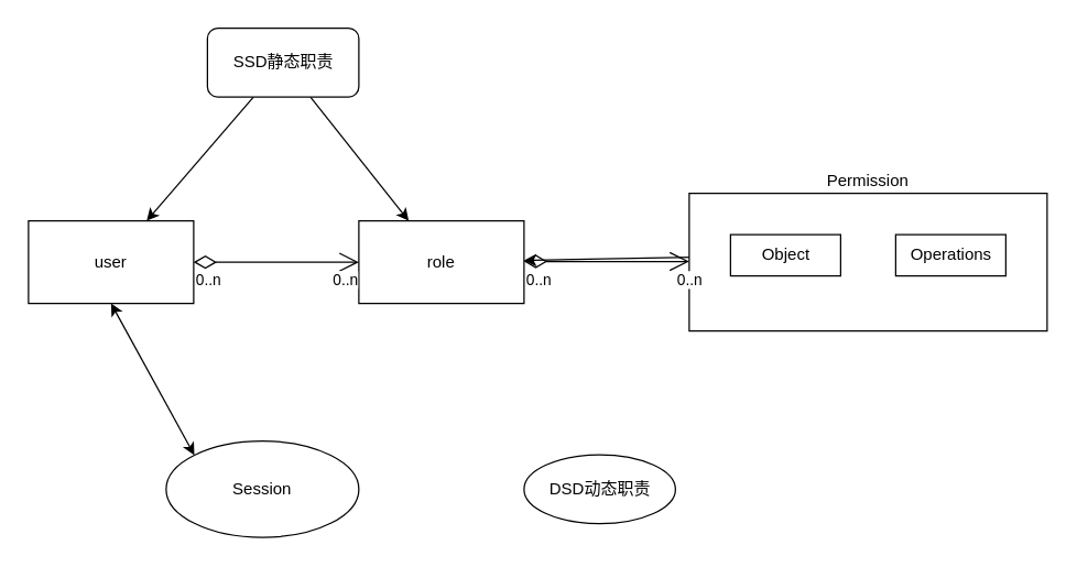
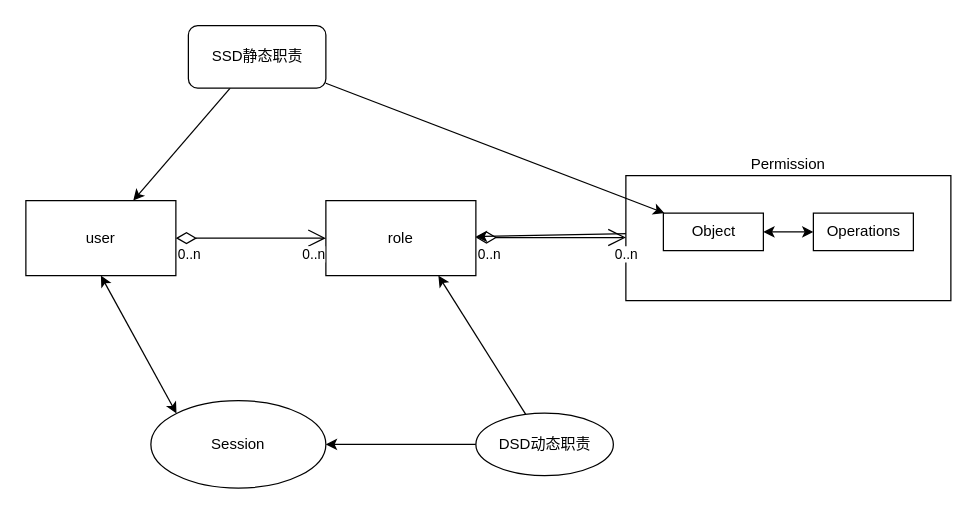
- <mxCell id="18" style="edgeStyle=none;rounded=0;orthogonalLoop=1;jettySize=auto;html=1;fontColor=#000000;startArrow=none;startFill=0;startSize=11;endSize=6;" edge="1" parent="1" source="19" target="5"><mxGeometry relative="1" as="geometry" /></mxCell>
+ <mxCell id="18" style="edgeStyle=none;rounded=0;orthogonalLoop=1;jettySize=auto;html=1;fontColor=#000000;startArrow=none;startFill=0;startSize=11;endSize=6;" edge="1" parent="1" source="19" target="8"><mxGeometry relative="1" as="geometry" /></mxCell>
+ <mxCell id="7" value="" style="edgeStyle=orthogonalEdgeStyle;rounded=0;orthogonalLoop=1;jettySize=auto;html=1;fontColor=#000000;startArrow=classic;startFill=1;" edge="1" parent="1" source="8" target="9"><mxGeometry relative="1" as="geometry" /></mxCell>
+ <mxCell id="20" style="edgeStyle=none;rounded=0;orthogonalLoop=1;jettySize=auto;html=1;entryX=0.75;entryY=1;entryDx=0;entryDy=0;fontColor=#000000;startArrow=none;startFill=0;startSize=11;endSize=6;" edge="1" parent="1" source="22" target="5"><mxGeometry relative="1" as="geometry" /></mxCell>
+ <mxCell id="21" style="edgeStyle=none;rounded=0;orthogonalLoop=1;jettySize=auto;html=1;entryX=1;entryY=0.5;entryDx=0;entryDy=0;fontColor=#000000;startArrow=none;startFill=0;startSize=11;endSize=6;" edge="1" parent="1" source="22" target="16"><mxGeometry relative="1" as="geometry" /></mxCell>
